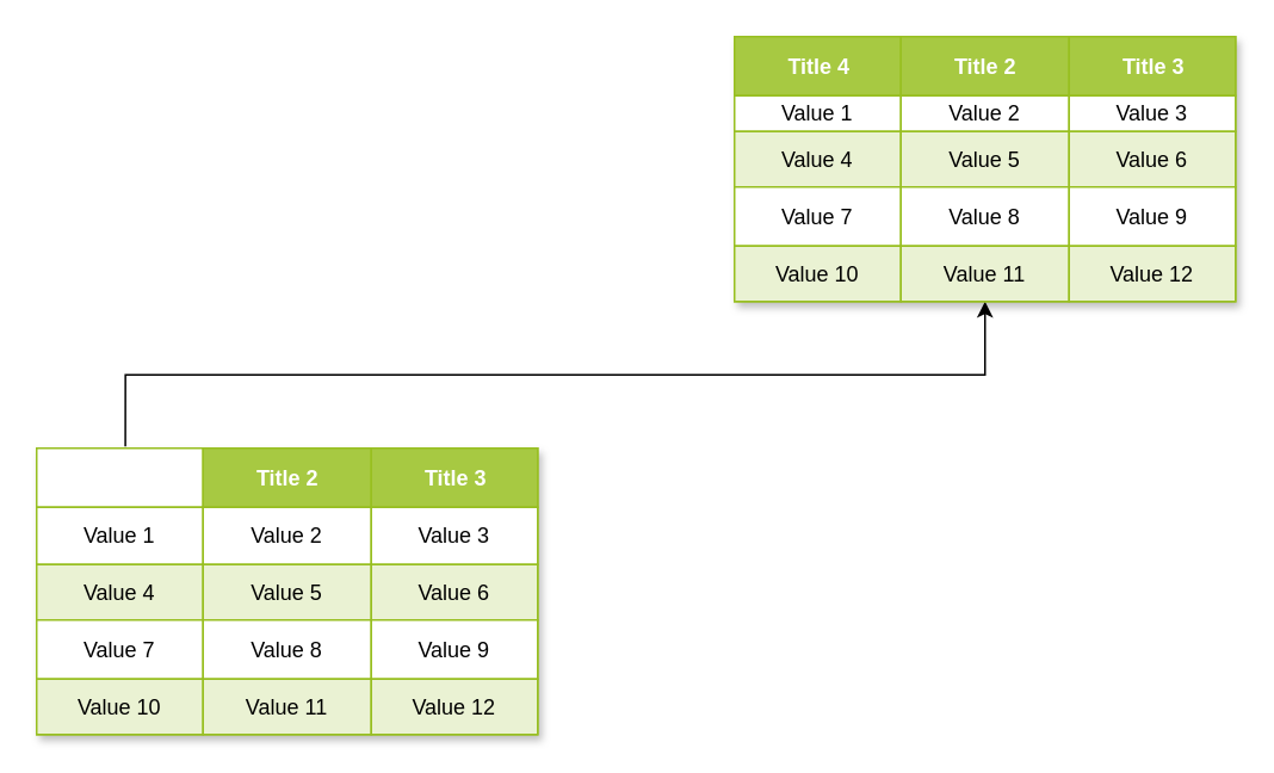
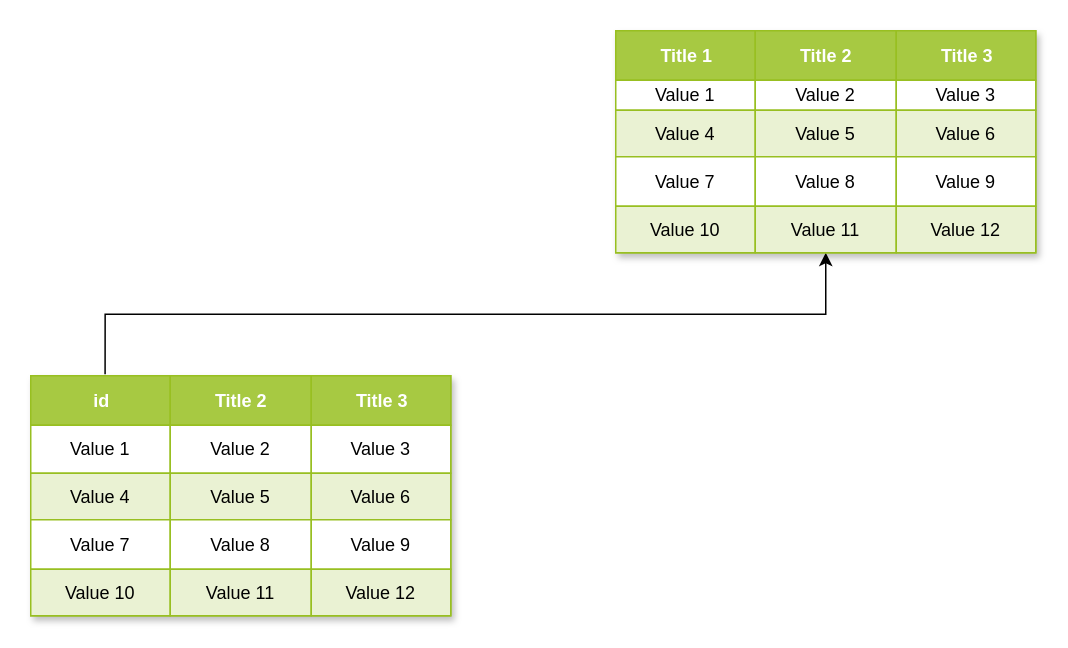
- <mxCell id="26" value="Title 4" style="connectable=0;recursiveResize=0;strokeColor=inherit;fillColor=#A7C942;align=center;fontStyle=1;fontColor=#FFFFFF;html=1;" vertex="1" parent="25"><mxGeometry width="93" height="33" as="geometry"><mxRectangle width="93" height="33" as="alternateBounds" /></mxGeometry></mxCell>
+ <mxCell id="26" value="Title 1" style="connectable=0;recursiveResize=0;strokeColor=inherit;fillColor=#A7C942;align=center;fontStyle=1;fontColor=#FFFFFF;html=1;" vertex="1" parent="25"><mxGeometry width="93" height="33" as="geometry"><mxRectangle width="93" height="33" as="alternateBounds" /></mxGeometry></mxCell>
- <mxCell id="5" value="id" style="connectable=0;recursiveResize=0;strokeColor=inherit;fillColor=#ffffff;align=center;fontStyle=1;fontColor=#FFFFFF;html=1;" vertex="1" parent="4"><mxGeometry width="93" height="33" as="geometry"><mxRectangle width="93" height="33" as="alternateBounds" /></mxGeometry></mxCell>
+ <mxCell id="5" value="id" style="connectable=0;recursiveResize=0;strokeColor=inherit;fillColor=#A7C942;align=center;fontStyle=1;fontColor=#FFFFFF;html=1;" vertex="1" parent="4"><mxGeometry width="93" height="33" as="geometry"><mxRectangle width="93" height="33" as="alternateBounds" /></mxGeometry></mxCell>
